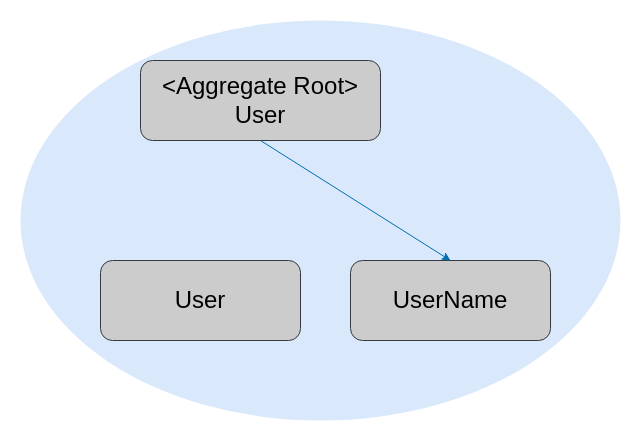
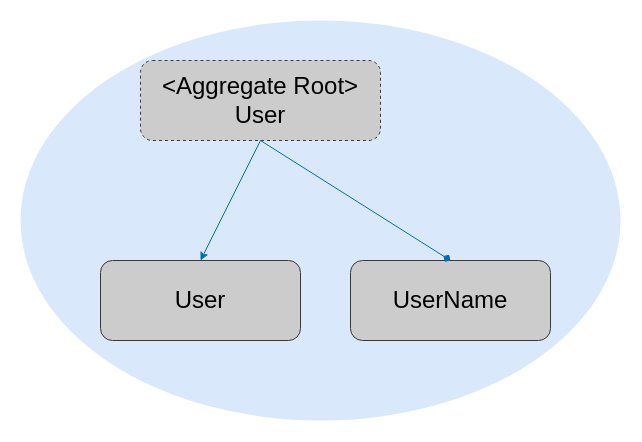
- <mxCell id="3" value="&lt;font style=&quot;font-size: 24px&quot;&gt;&amp;lt;Aggregate Root&amp;gt;&lt;br&gt;User&lt;/font&gt;" style="rounded=1;whiteSpace=wrap;html=1;strokeColor=#36393d;fillColor=#CCCCCC;" vertex="1" parent="1"><mxGeometry x="140" y="60" width="240" height="80" as="geometry" /></mxCell>
+ <mxCell id="3" value="&lt;font style=&quot;font-size: 24px&quot;&gt;&amp;lt;Aggregate Root&amp;gt;&lt;br&gt;User&lt;/font&gt;" style="rounded=1;whiteSpace=wrap;html=1;strokeColor=#36393d;fillColor=#CCCCCC;dashed=1;" vertex="1" parent="1"><mxGeometry x="140" y="60" width="240" height="80" as="geometry" /></mxCell>
+ <mxCell id="6" value="" style="endArrow=classic;html=1;exitX=0.5;exitY=1;exitDx=0;exitDy=0;entryX=0.5;entryY=0;entryDx=0;entryDy=0;fillColor=#1ba1e2;strokeColor=#006EAF;" edge="1" parent="1" source="3" target="4"><mxGeometry width="50" height="50" relative="1" as="geometry"><mxPoint x="290" y="390" as="sourcePoint" /><mxPoint x="340" y="340" as="targetPoint" /></mxGeometry></mxCell>
- <mxCell id="7" value="" style="endArrow=classic;html=1;exitX=0.5;exitY=1;exitDx=0;exitDy=0;entryX=0.5;entryY=0;entryDx=0;entryDy=0;fillColor=#1ba1e2;strokeColor=#006EAF;" edge="1" parent="1" source="3" target="5"><mxGeometry width="50" height="50" relative="1" as="geometry"><mxPoint x="270" y="150" as="sourcePoint" /><mxPoint x="210" y="270" as="targetPoint" /></mxGeometry></mxCell>
+ <mxCell id="7" value="" style="endArrow=diamond;html=1;exitX=0.5;exitY=1;exitDx=0;exitDy=0;entryX=0.5;entryY=0;entryDx=0;entryDy=0;fillColor=#1ba1e2;strokeColor=#006EAF;" edge="1" parent="1" source="3" target="5"><mxGeometry width="50" height="50" relative="1" as="geometry"><mxPoint x="270" y="150" as="sourcePoint" /><mxPoint x="210" y="270" as="targetPoint" /></mxGeometry></mxCell>
